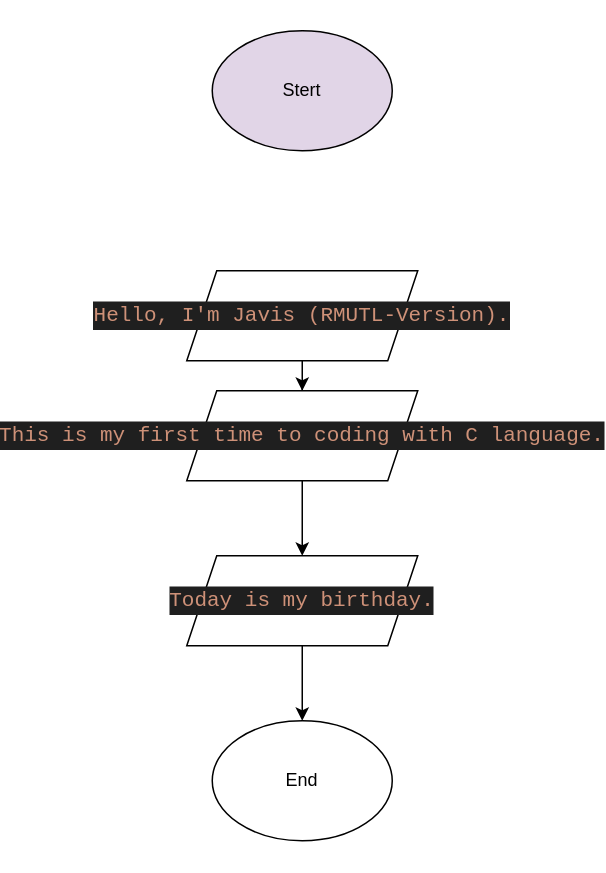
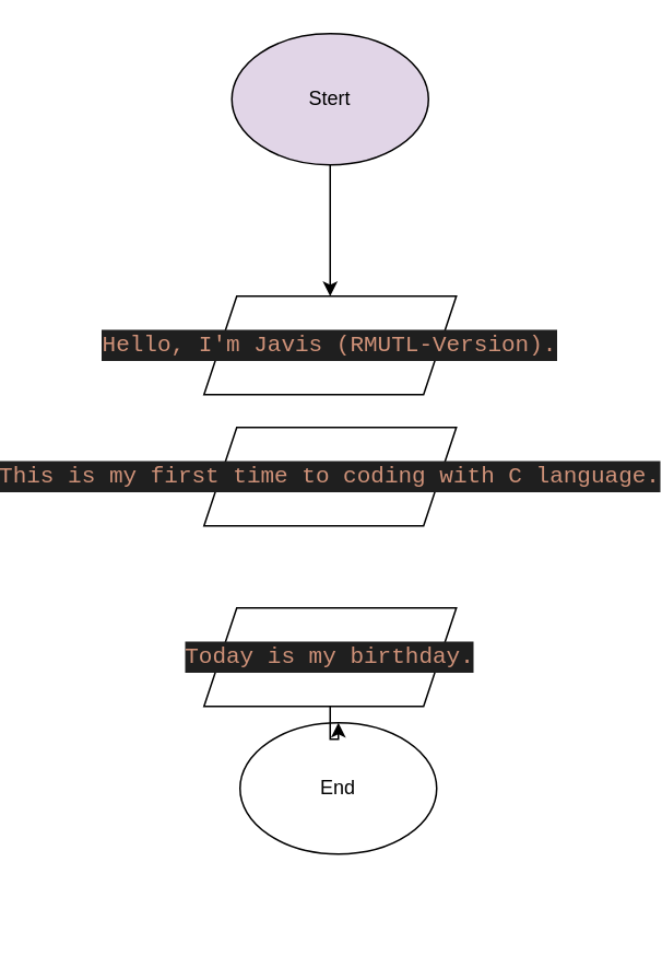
+ <mxCell id="2" value="" style="edgeStyle=orthogonalEdgeStyle;rounded=0;orthogonalLoop=1;jettySize=auto;html=1;" edge="1" parent="1" source="3" target="6"><mxGeometry relative="1" as="geometry" /></mxCell>
- <mxCell id="5" value="" style="edgeStyle=orthogonalEdgeStyle;rounded=0;orthogonalLoop=1;jettySize=auto;html=1;" edge="1" parent="1" source="6" target="8"><mxGeometry relative="1" as="geometry" /></mxCell>
- <mxCell id="7" value="" style="edgeStyle=orthogonalEdgeStyle;rounded=0;orthogonalLoop=1;jettySize=auto;html=1;" edge="1" parent="1" source="8" target="10"><mxGeometry relative="1" as="geometry" /></mxCell>
- <mxCell id="4" value="End" style="ellipse;whiteSpace=wrap;html=1;" parent="1" vertex="1"><mxGeometry x="37" y="480" width="120" height="80" as="geometry" /></mxCell>
+ <mxCell id="4" value="End" style="ellipse;whiteSpace=wrap;html=1;" parent="1" vertex="1"><mxGeometry x="42" y="440" width="120" height="80" as="geometry" /></mxCell>
